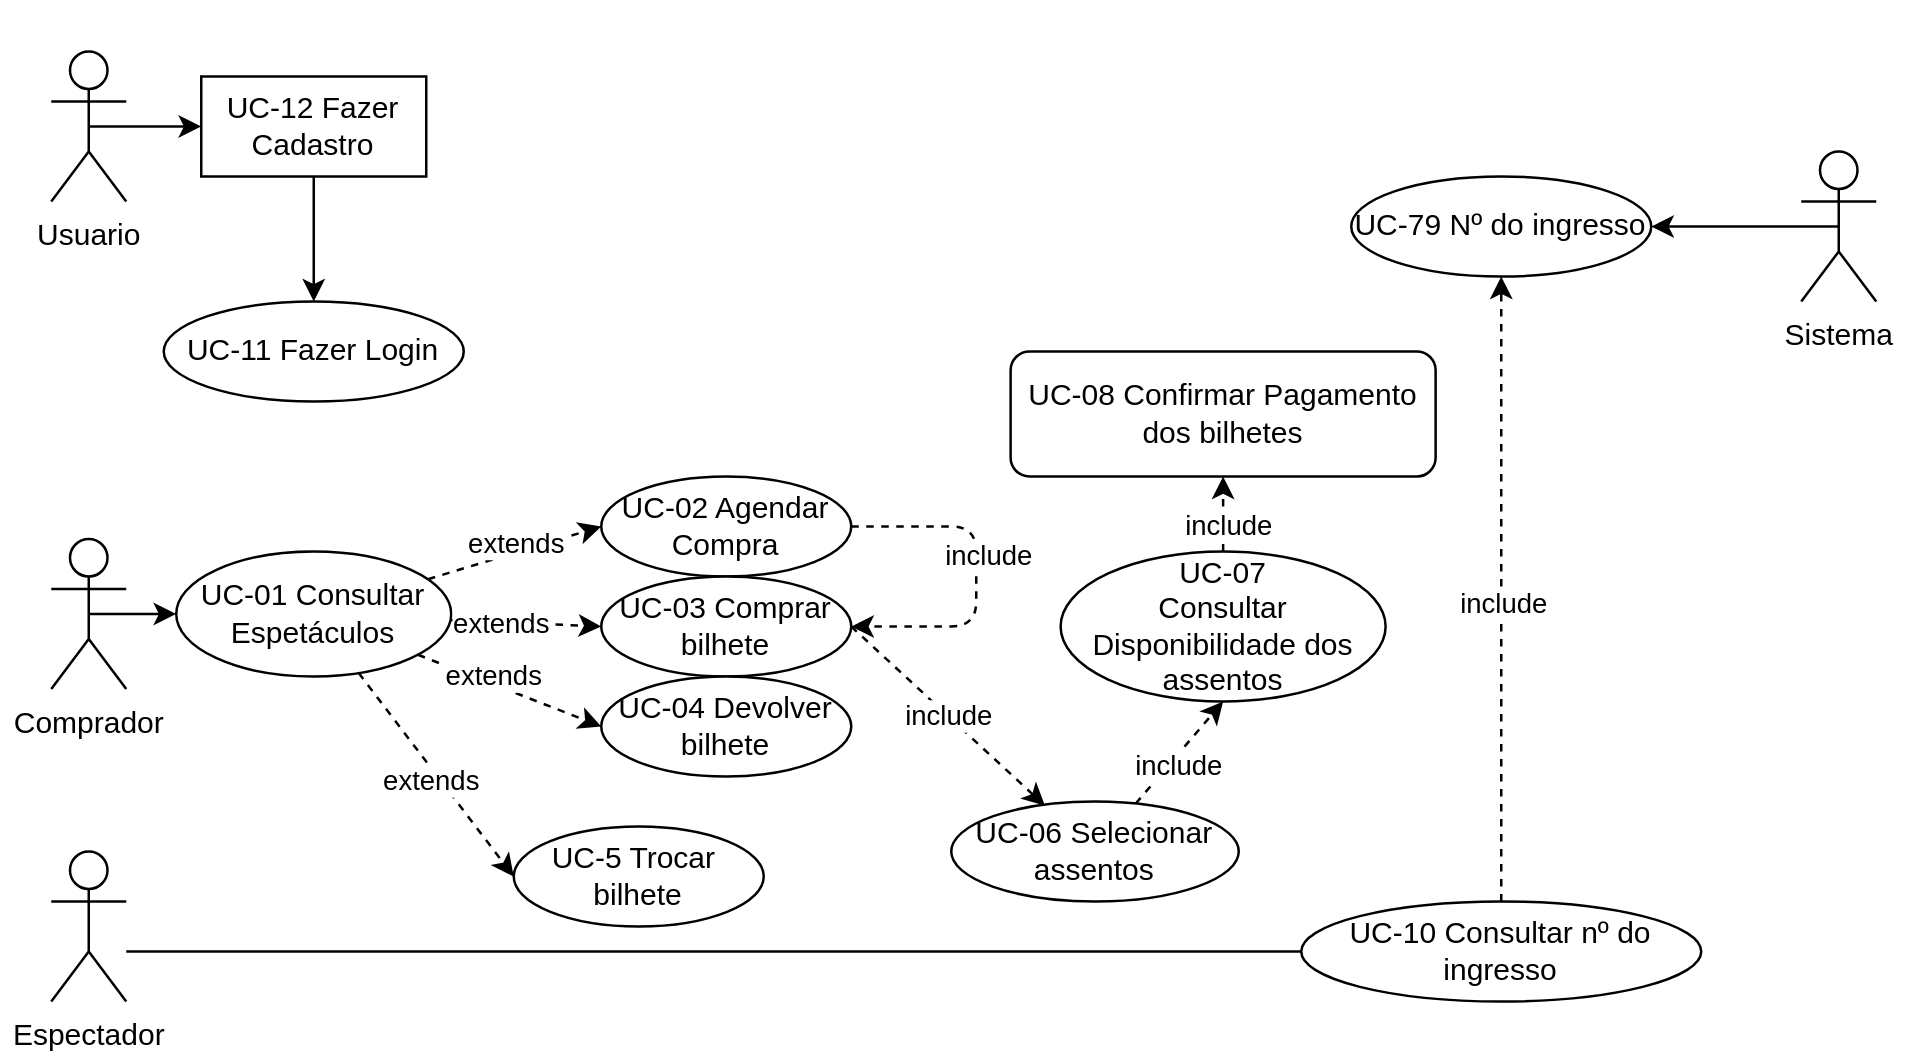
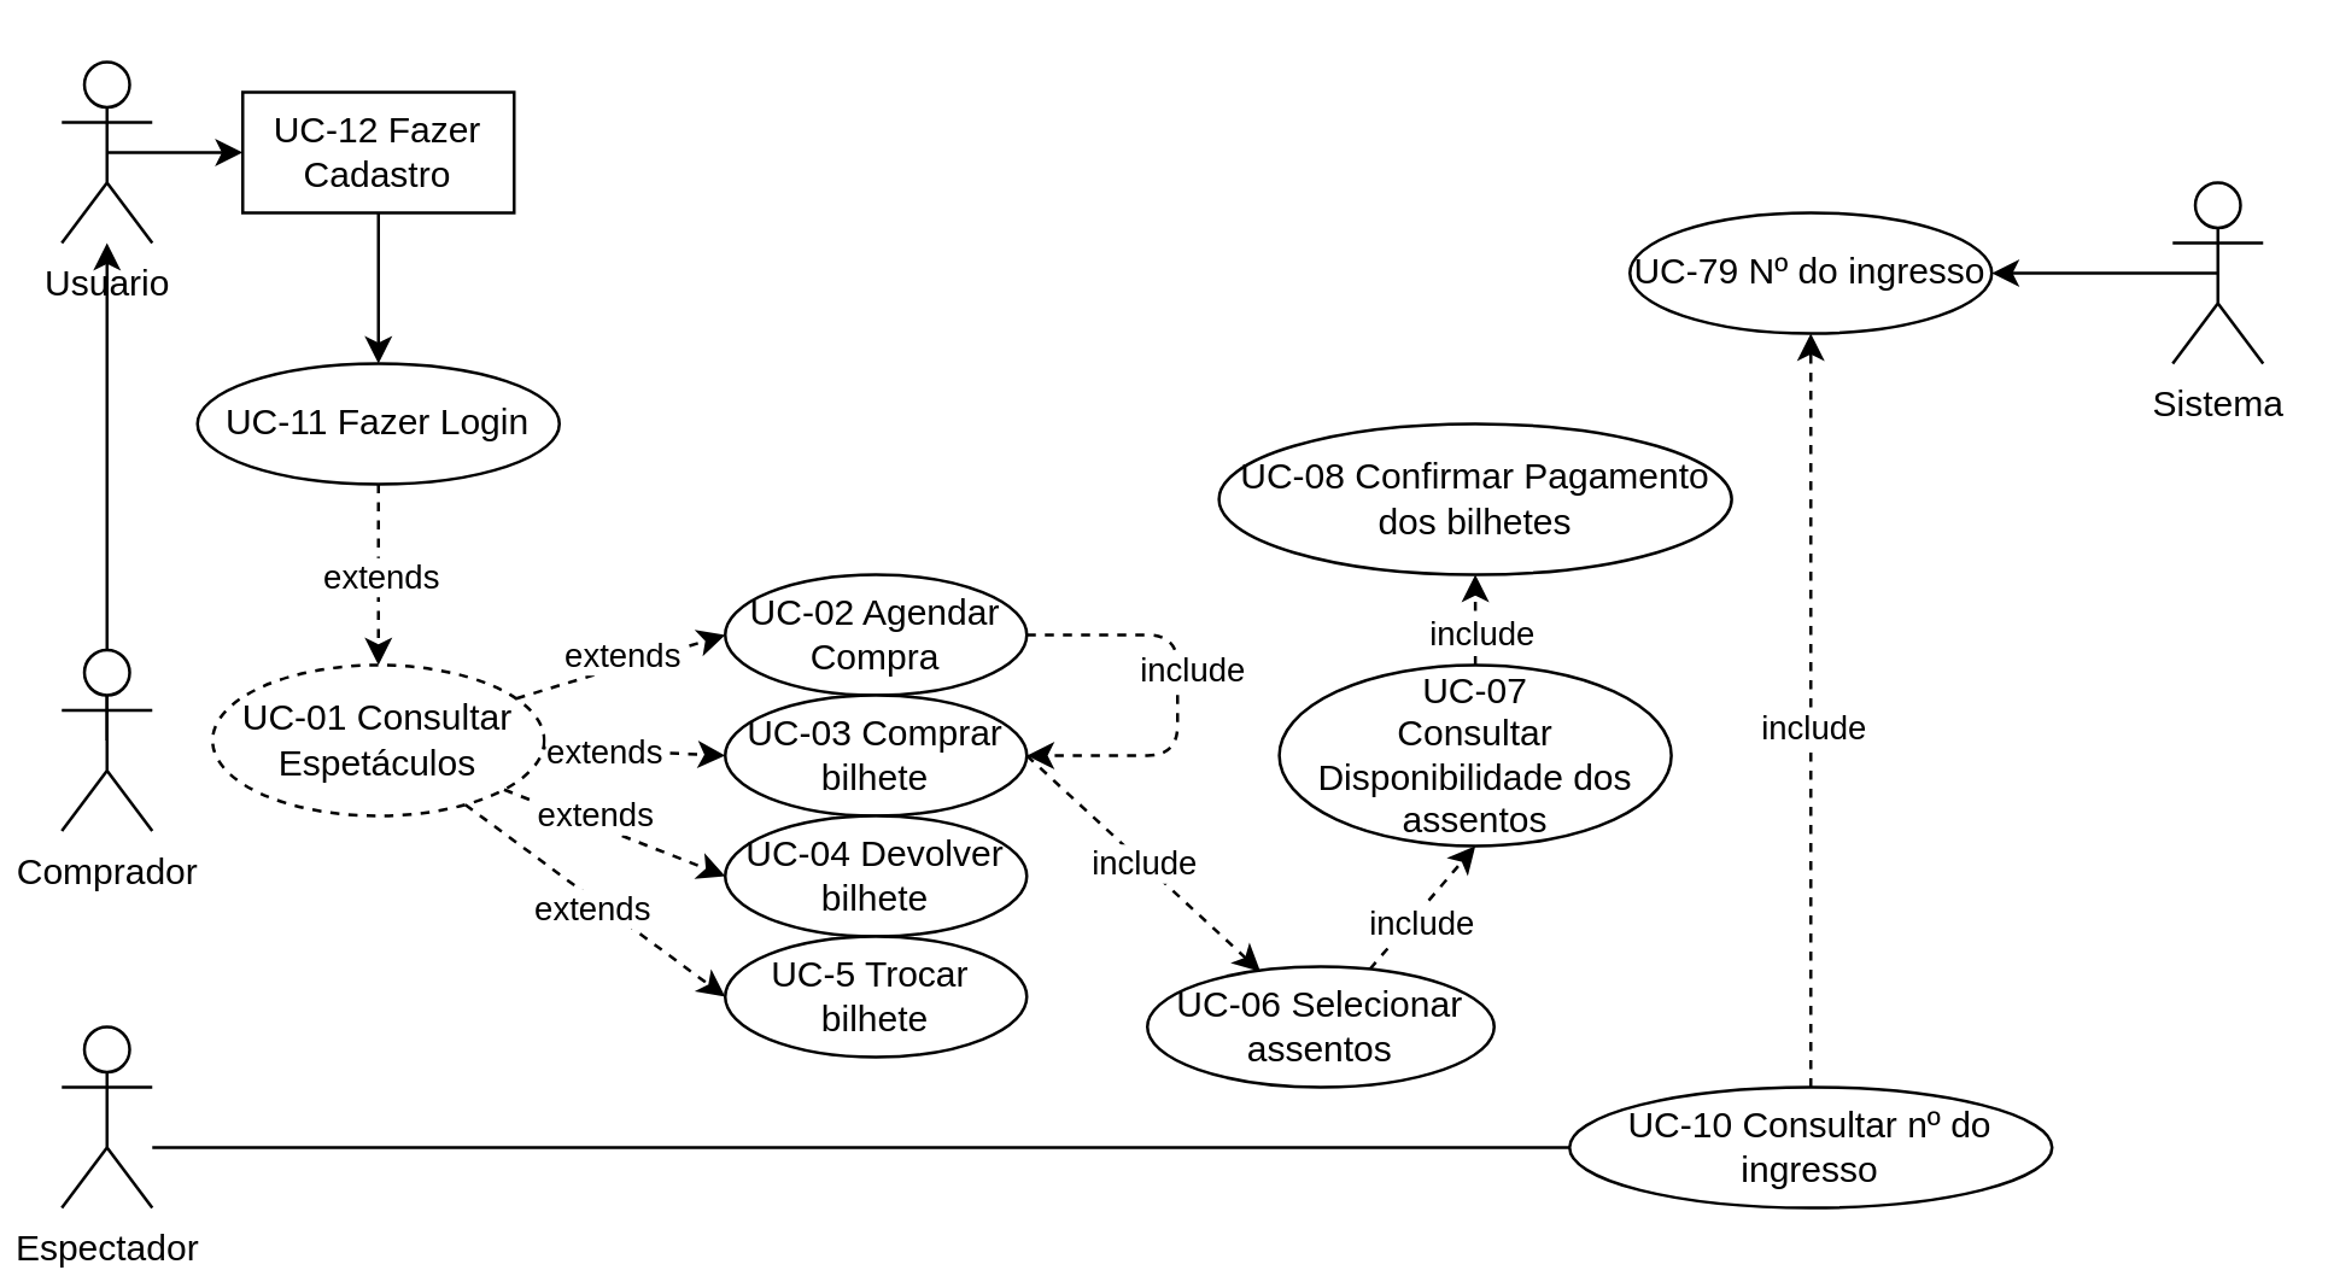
- <mxCell id="12" value="UC-08 Confirmar Pagamento dos bilhetes" style="whiteSpace=wrap;html=1;rounded=1;" parent="1" vertex="1"><mxGeometry x="403.75" y="140" width="170" height="50" as="geometry" /></mxCell>
+ <mxCell id="12" value="UC-08 Confirmar Pagamento dos bilhetes" style="ellipse;whiteSpace=wrap;html=1;" parent="1" vertex="1"><mxGeometry x="403.75" y="140" width="170" height="50" as="geometry" /></mxCell>
+ <mxCell id="33" value="" style="endArrow=classic;html=1;dashed=1;entryX=0.5;entryY=0;entryDx=0;entryDy=0;" parent="1" source="6" target="11" edge="1"><mxGeometry relative="1" as="geometry"><mxPoint x="300" y="70" as="sourcePoint" /><mxPoint x="290" y="110" as="targetPoint" /></mxGeometry></mxCell>
+ <mxCell id="34" value="extends" style="edgeLabel;resizable=0;html=1;align=center;verticalAlign=middle;" parent="33" connectable="0" vertex="1"><mxGeometry relative="1" as="geometry"><mxPoint as="offset" /></mxGeometry></mxCell>
- <mxCell id="7" style="edgeStyle=orthogonalEdgeStyle;rounded=0;orthogonalLoop=1;jettySize=auto;html=1;exitX=0.5;exitY=0.5;exitDx=0;exitDy=0;exitPerimeter=0;entryX=0;entryY=0.5;entryDx=0;entryDy=0;" parent="1" source="8" target="11" edge="1"><mxGeometry relative="1" as="geometry" /></mxCell>
+ <mxCell id="7" style="edgeStyle=orthogonalEdgeStyle;rounded=0;orthogonalLoop=1;jettySize=auto;html=1;exitX=0.5;exitY=0.5;exitDx=0;exitDy=0;exitPerimeter=0;" parent="1" source="8" target="3" edge="1"><mxGeometry relative="1" as="geometry" /></mxCell>
- <mxCell id="11" value="UC-01 Consultar Espetáculos" style="ellipse;whiteSpace=wrap;html=1;" parent="1" vertex="1"><mxGeometry x="70" y="220" width="110" height="50" as="geometry" /></mxCell>
+ <mxCell id="11" value="UC-01 Consultar Espetáculos" style="ellipse;whiteSpace=wrap;html=1;dashed=1;" parent="1" vertex="1"><mxGeometry x="70" y="220" width="110" height="50" as="geometry" /></mxCell>
- <mxCell id="14" value="UC-5 Trocar&amp;nbsp; bilhete" style="ellipse;whiteSpace=wrap;html=1;" parent="1" vertex="1"><mxGeometry x="205" y="330" width="100" height="40" as="geometry" /></mxCell>
+ <mxCell id="14" value="UC-5 Trocar&amp;nbsp; bilhete" style="ellipse;whiteSpace=wrap;html=1;" parent="1" vertex="1"><mxGeometry x="240" y="310" width="100" height="40" as="geometry" /></mxCell>
